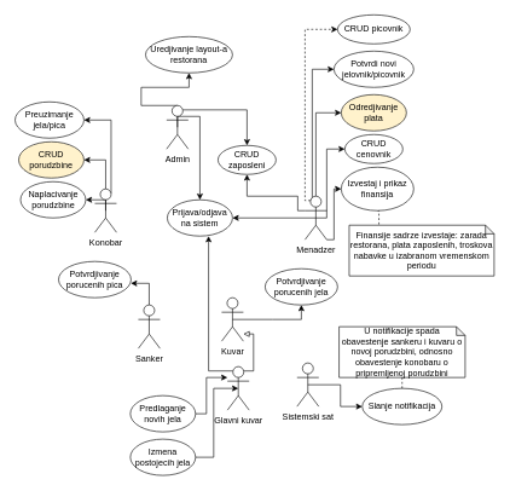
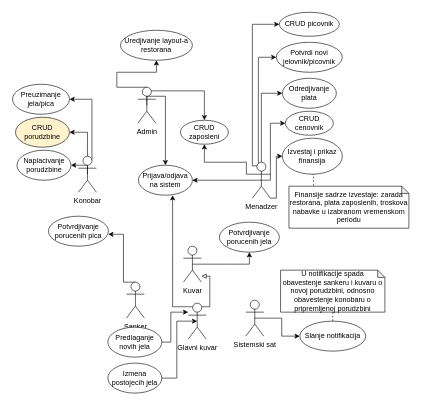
- <mxCell id="19" style="edgeStyle=orthogonalEdgeStyle;rounded=0;orthogonalLoop=1;jettySize=auto;html=1;exitX=0.25;exitY=0.1;exitDx=0;exitDy=0;exitPerimeter=0;entryX=0;entryY=0.5;entryDx=0;entryDy=0;endArrow=classic;endFill=1;dashed=1;" parent="1" source="21" target="36" edge="1"><mxGeometry relative="1" as="geometry"><Array as="points"><mxPoint x="420" y="276" /><mxPoint x="420" y="40" /></Array></mxGeometry></mxCell>
+ <mxCell id="19" style="edgeStyle=orthogonalEdgeStyle;rounded=0;orthogonalLoop=1;jettySize=auto;html=1;exitX=0.25;exitY=0.1;exitDx=0;exitDy=0;exitPerimeter=0;entryX=0;entryY=0.5;entryDx=0;entryDy=0;endArrow=classic;endFill=1;" parent="1" source="21" target="36" edge="1"><mxGeometry relative="1" as="geometry"><Array as="points"><mxPoint x="420" y="276" /><mxPoint x="420" y="40" /></Array></mxGeometry></mxCell>
- <mxCell id="38" value="Odredjivanje plata" style="ellipse;whiteSpace=wrap;html=1;fillColor=#fff2cc;" parent="1" vertex="1"><mxGeometry x="470" y="130" width="90" height="50" as="geometry" /></mxCell>
+ <mxCell id="38" value="Odredjivanje plata" style="ellipse;whiteSpace=wrap;html=1;" parent="1" vertex="1"><mxGeometry x="470" y="130" width="90" height="50" as="geometry" /></mxCell>
- <mxCell id="7" value="Sanker" style="shape=umlActor;verticalLabelPosition=bottom;verticalAlign=top;html=1;outlineConnect=0;" parent="1" vertex="1"><mxGeometry x="190" y="420" width="30" height="60" as="geometry" /></mxCell>
+ <mxCell id="7" value="Sanker" style="shape=umlActor;verticalLabelPosition=bottom;verticalAlign=top;html=1;outlineConnect=0;" parent="1" vertex="1"><mxGeometry x="210" y="470" width="30" height="60" as="geometry" /></mxCell>
